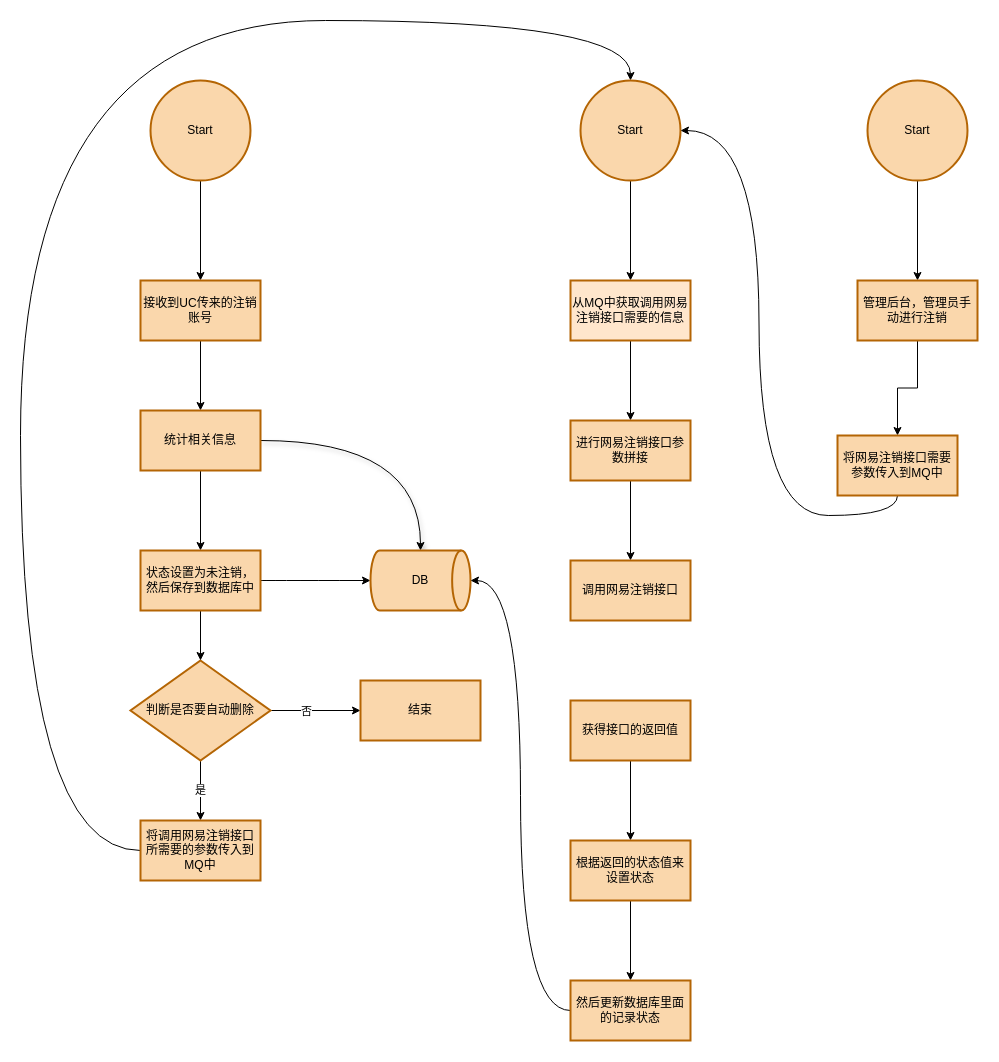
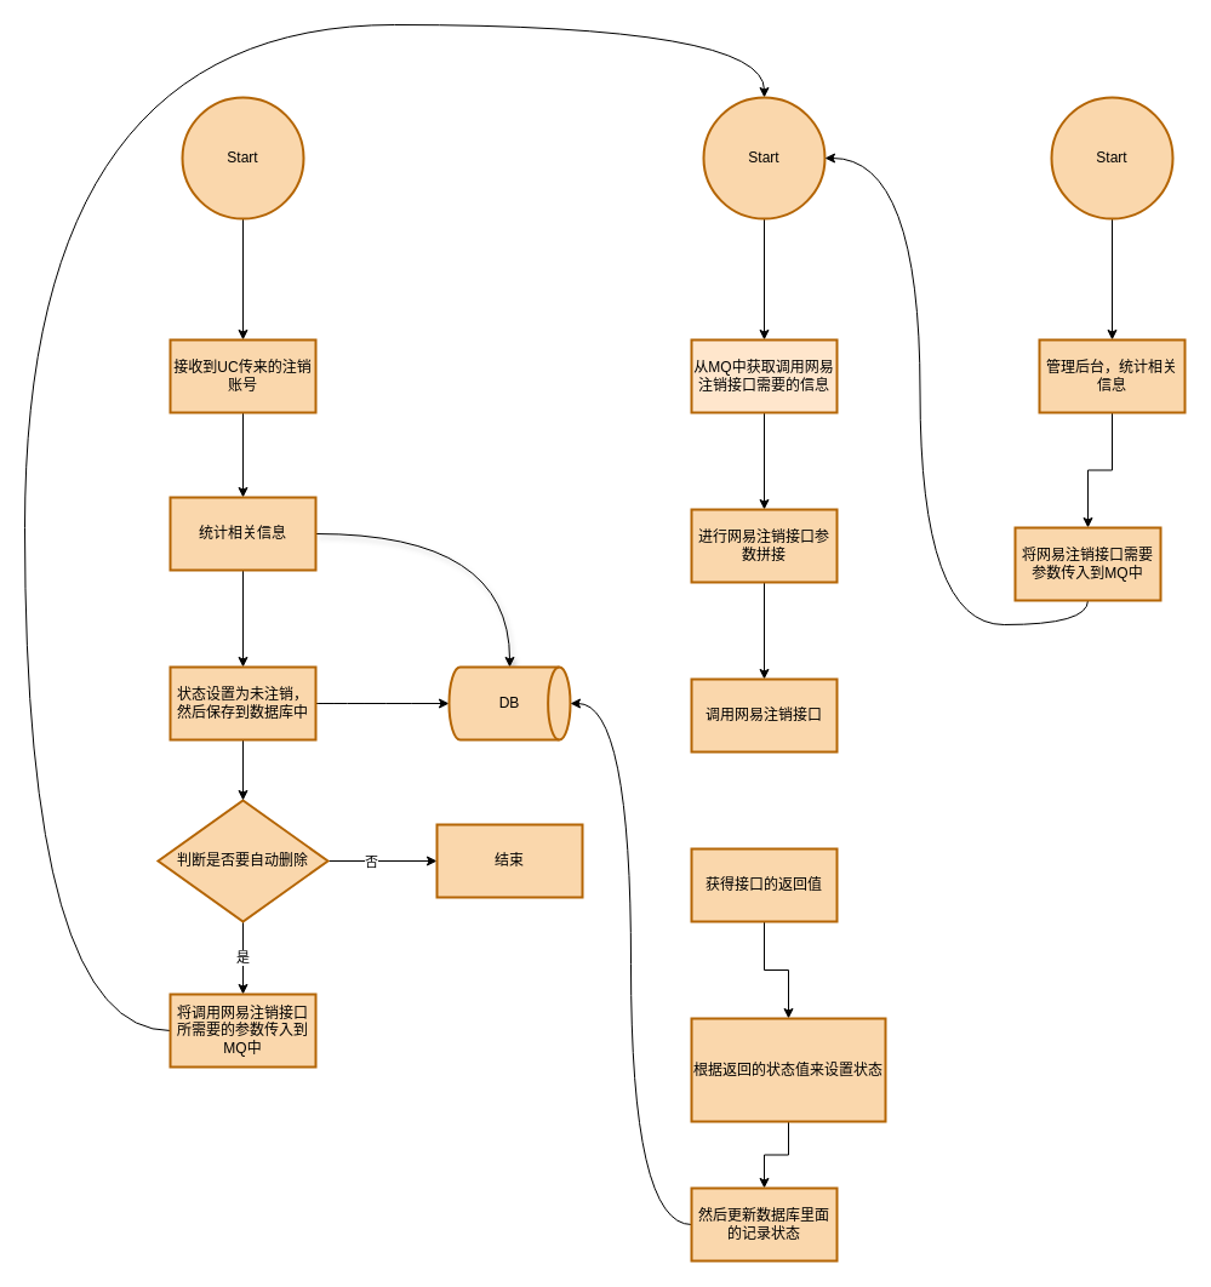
- <mxCell id="36" value="管理后台，管理员手动进行注销" style="whiteSpace=wrap;html=1;strokeWidth=2;fillColor=#fad7ac;strokeColor=#b46504;" vertex="1" parent="1"><mxGeometry x="857" y="280" width="120" height="60" as="geometry" /></mxCell>
+ <mxCell id="36" value="管理后台，统计相关信息" style="whiteSpace=wrap;html=1;strokeWidth=2;fillColor=#fad7ac;strokeColor=#b46504;" vertex="1" parent="1"><mxGeometry x="857" y="280" width="120" height="60" as="geometry" /></mxCell>
- <mxCell id="30" value="根据返回的状态值来设置状态" style="whiteSpace=wrap;html=1;strokeWidth=2;fillColor=#fad7ac;strokeColor=#b46504;" vertex="1" parent="1"><mxGeometry x="570" y="840" width="120" height="60" as="geometry" /></mxCell>
+ <mxCell id="30" value="根据返回的状态值来设置状态" style="whiteSpace=wrap;html=1;strokeWidth=2;fillColor=#fad7ac;strokeColor=#b46504;" vertex="1" parent="1"><mxGeometry x="570" y="840" width="160" height="85" as="geometry" /></mxCell>
